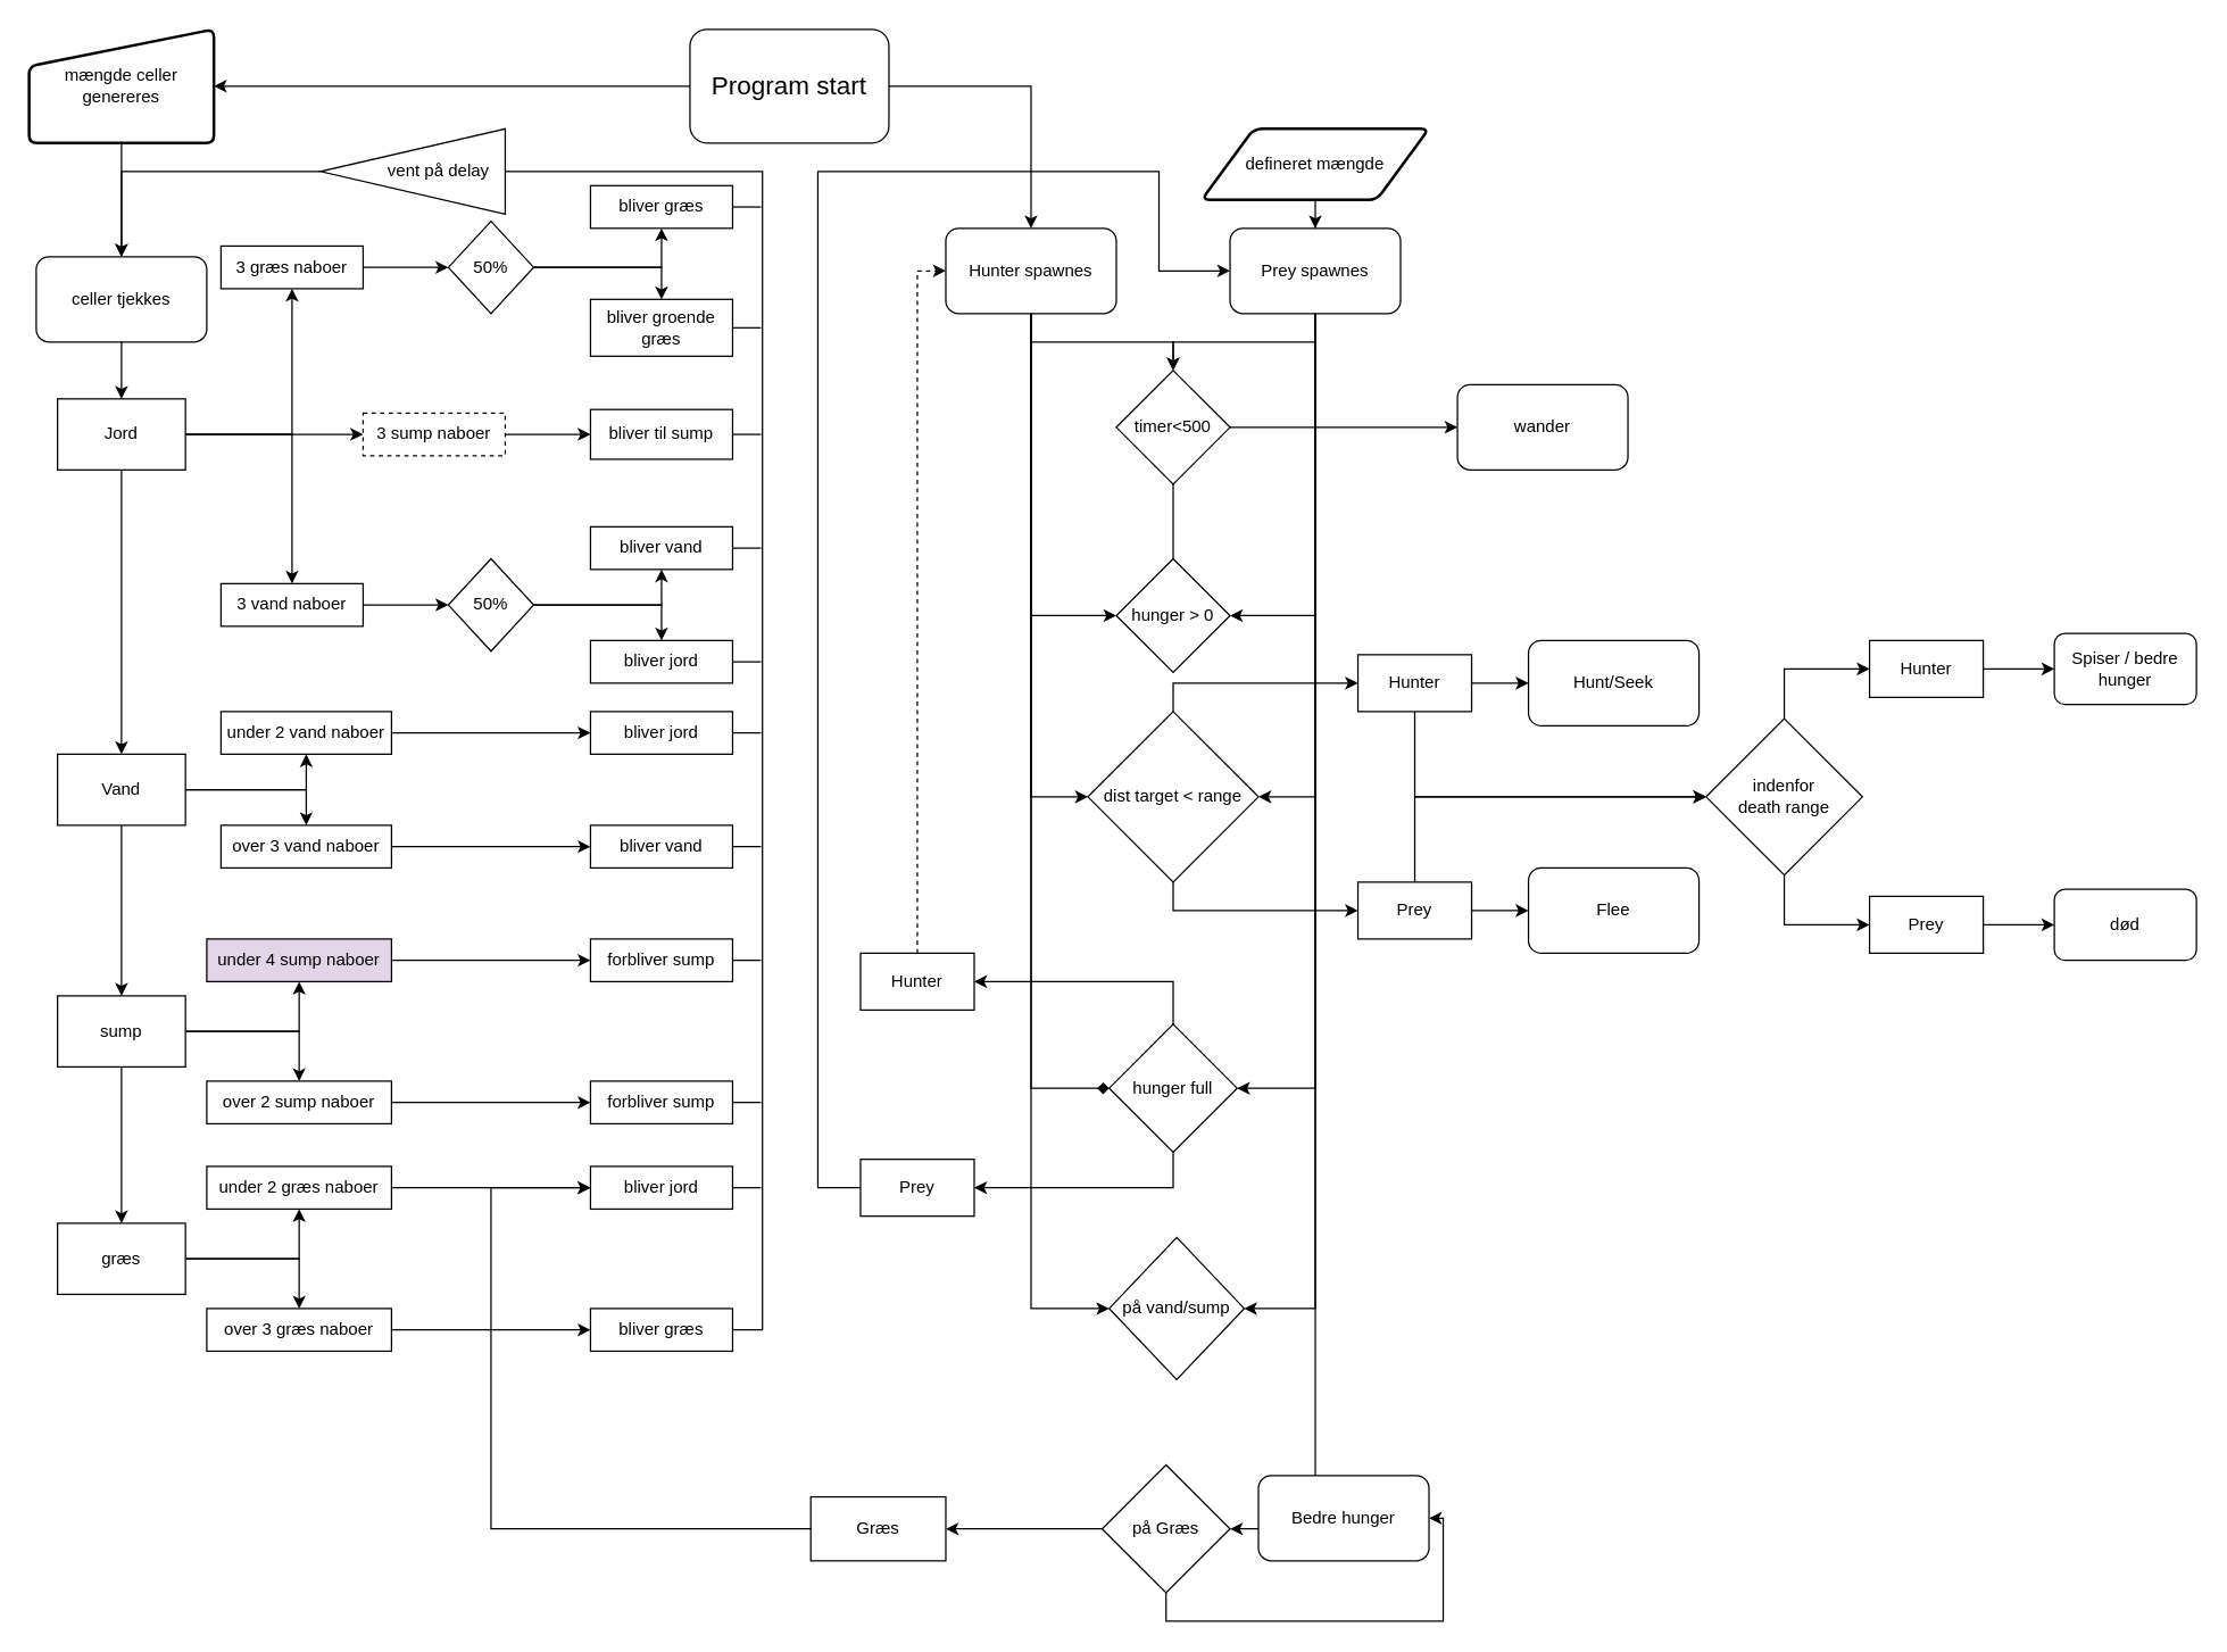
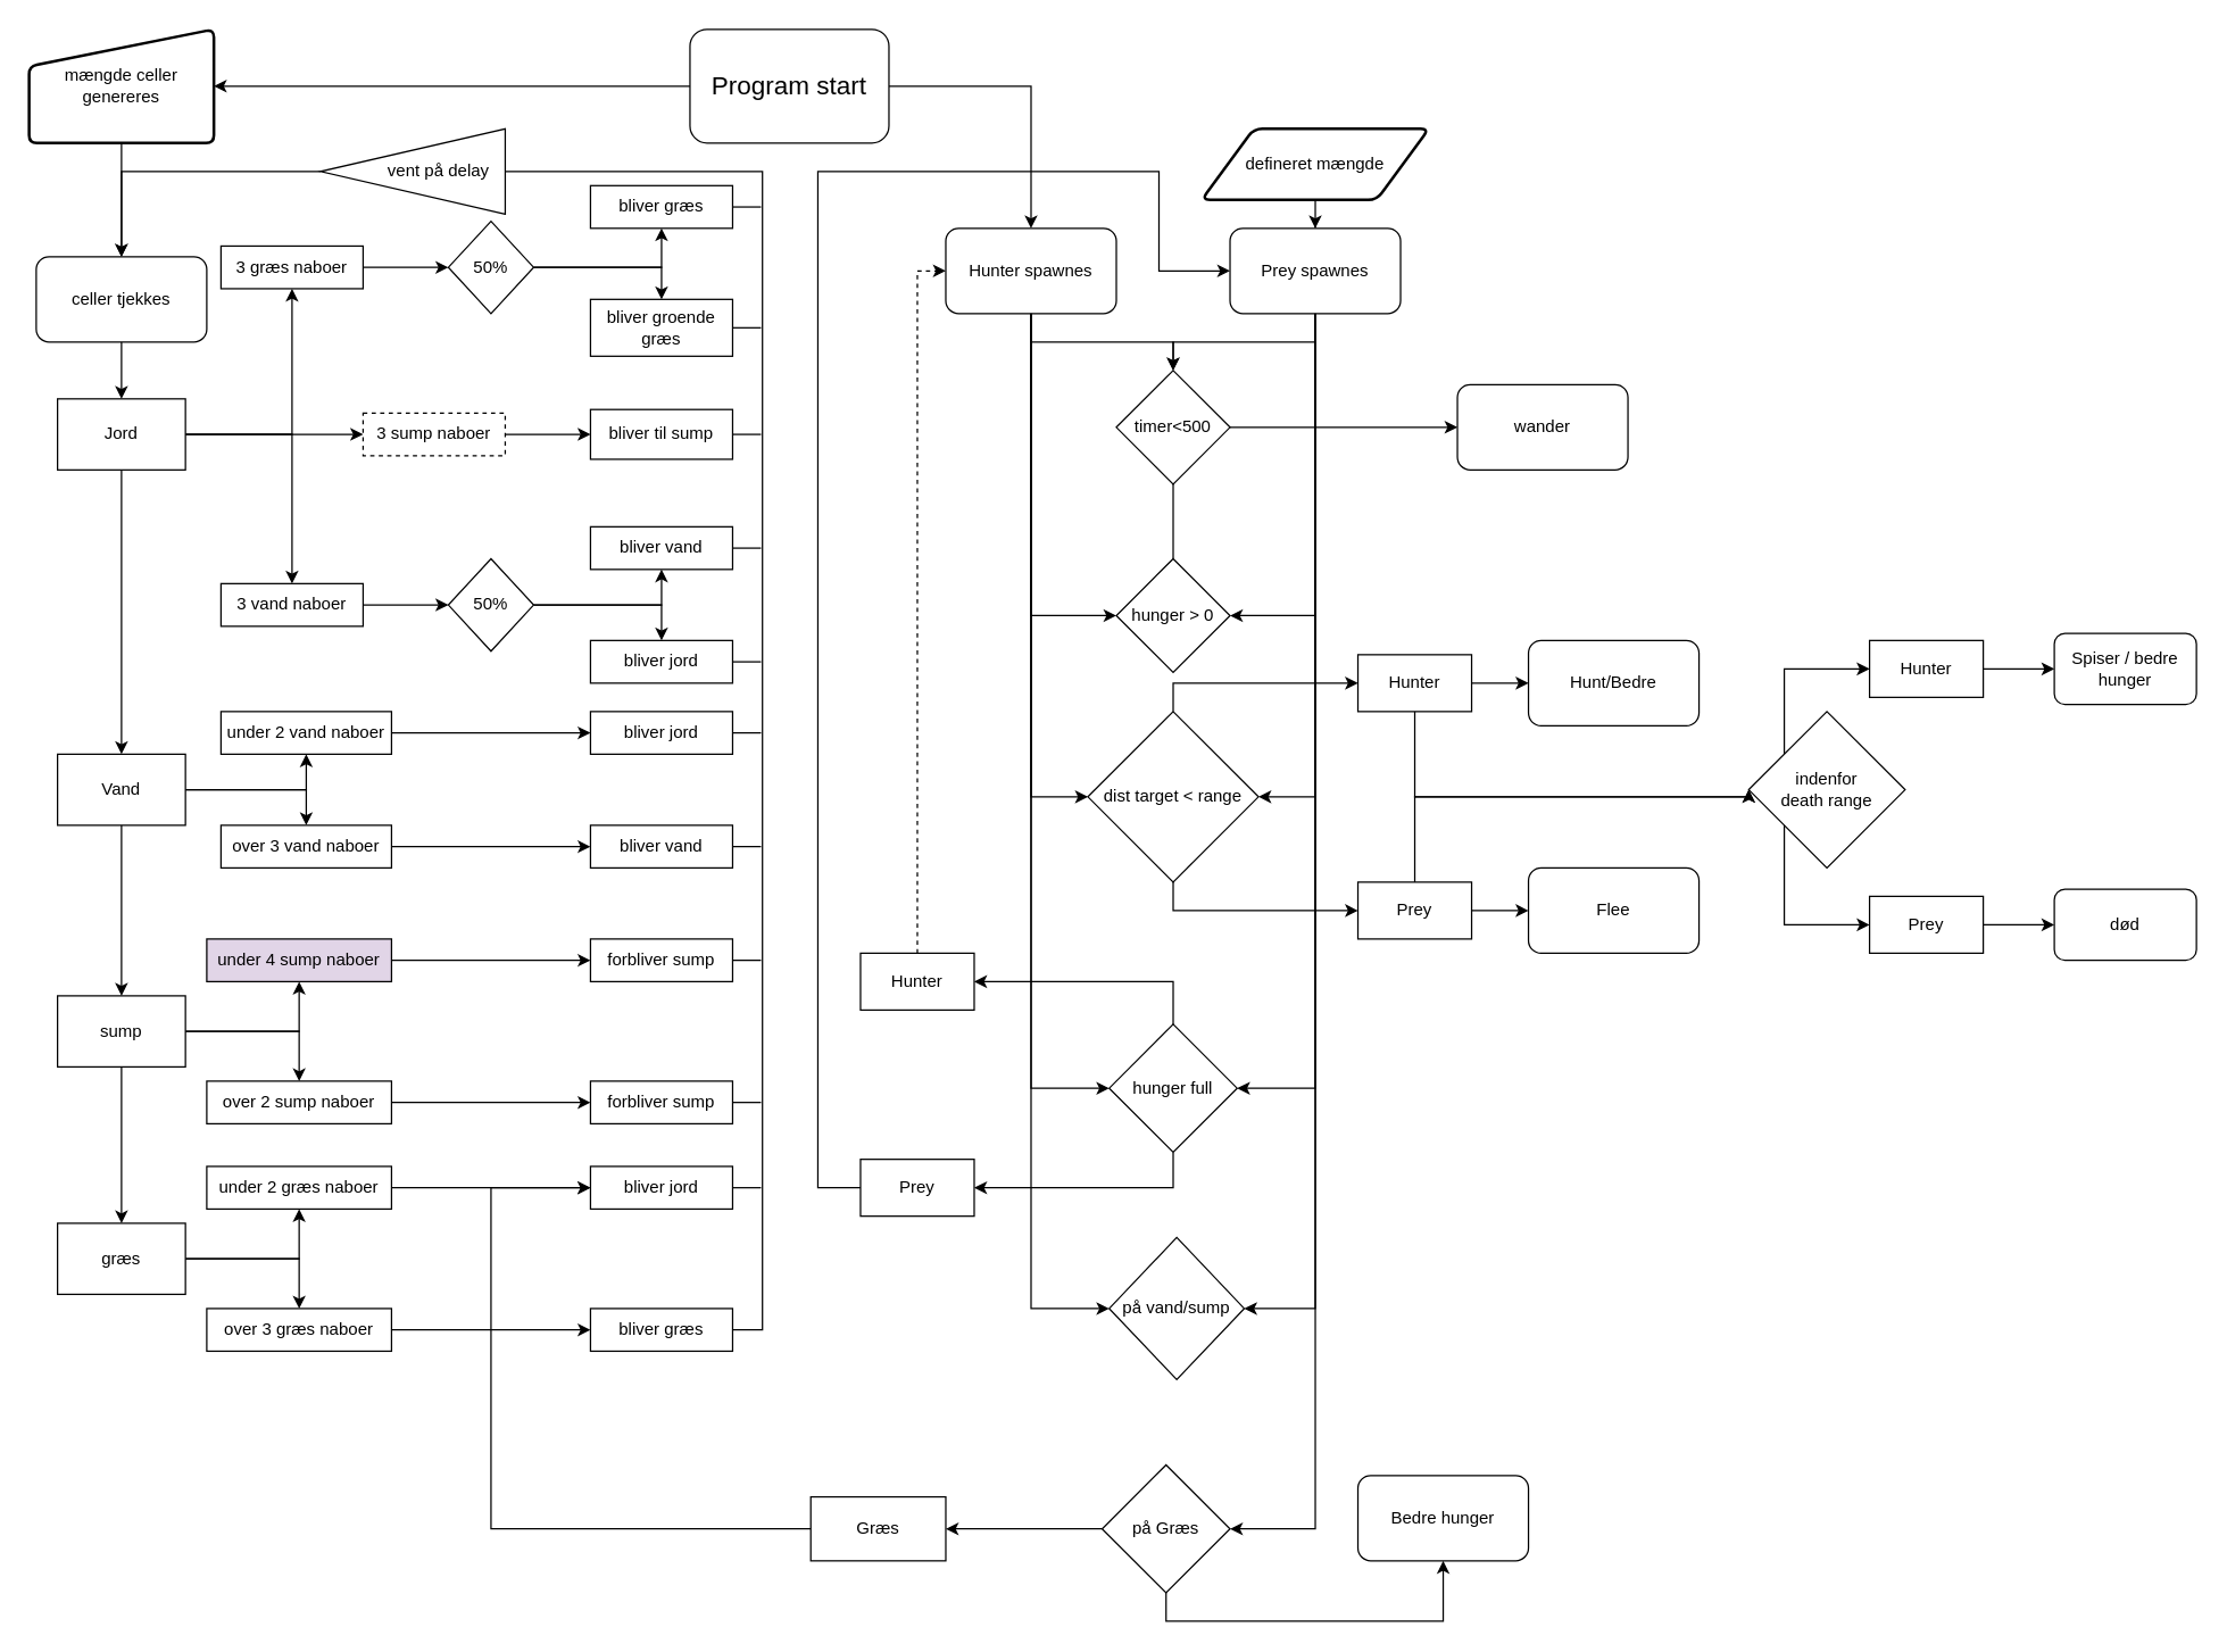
- <mxCell id="95" value="Hunt/Seek" style="rounded=1;whiteSpace=wrap;html=1;" parent="1" vertex="1"><mxGeometry x="1075" y="450" width="120" height="60" as="geometry" /></mxCell>
+ <mxCell id="95" value="Hunt/Bedre" style="rounded=1;whiteSpace=wrap;html=1;" parent="1" vertex="1"><mxGeometry x="1075" y="450" width="120" height="60" as="geometry" /></mxCell>
- <mxCell id="113" value="&lt;div&gt;indenfor &lt;br&gt;&lt;/div&gt;&lt;div&gt;death range&lt;br&gt;&lt;/div&gt;" style="rhombus;whiteSpace=wrap;html=1;" vertex="1" parent="1"><mxGeometry x="1200" y="505" width="110" height="110" as="geometry" /></mxCell>
+ <mxCell id="113" value="&lt;div&gt;indenfor &lt;br&gt;&lt;/div&gt;&lt;div&gt;death range&lt;br&gt;&lt;/div&gt;" style="rhombus;whiteSpace=wrap;html=1;" vertex="1" parent="1"><mxGeometry x="1230" y="500" width="110" height="110" as="geometry" /></mxCell>
- <mxCell id="72" style="edgeStyle=orthogonalEdgeStyle;rounded=0;orthogonalLoop=1;jettySize=auto;html=1;endArrow=diamond;" parent="1" source="74" target="102" edge="1"><mxGeometry relative="1" as="geometry"><mxPoint x="725" y="710" as="targetPoint" /><Array as="points"><mxPoint x="725" y="765" /></Array></mxGeometry></mxCell>
+ <mxCell id="72" style="edgeStyle=orthogonalEdgeStyle;rounded=0;orthogonalLoop=1;jettySize=auto;html=1;" parent="1" source="74" target="102" edge="1"><mxGeometry relative="1" as="geometry"><mxPoint x="725" y="710" as="targetPoint" /><Array as="points"><mxPoint x="725" y="765" /></Array></mxGeometry></mxCell>
- <mxCell id="110" value="Bedre hunger" style="rounded=1;whiteSpace=wrap;html=1;" vertex="1" parent="1"><mxGeometry x="885" y="1037.5" width="120" height="60" as="geometry" /></mxCell>
+ <mxCell id="110" value="Bedre hunger" style="rounded=1;whiteSpace=wrap;html=1;" vertex="1" parent="1"><mxGeometry x="955" y="1037.5" width="120" height="60" as="geometry" /></mxCell>
